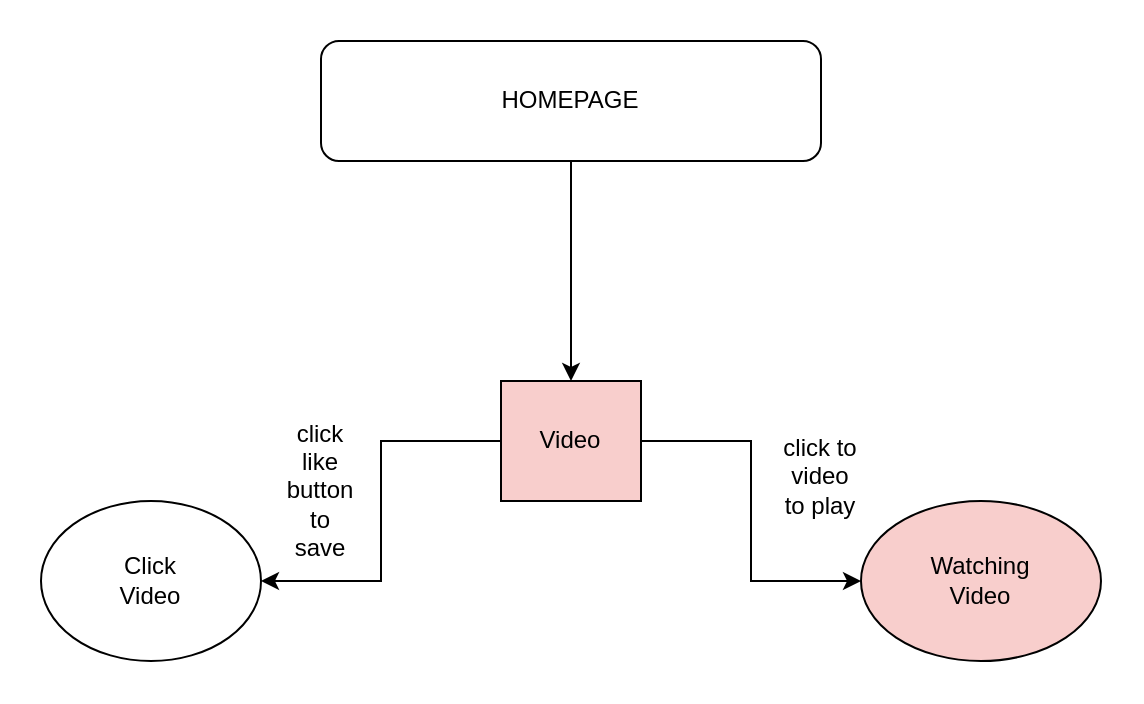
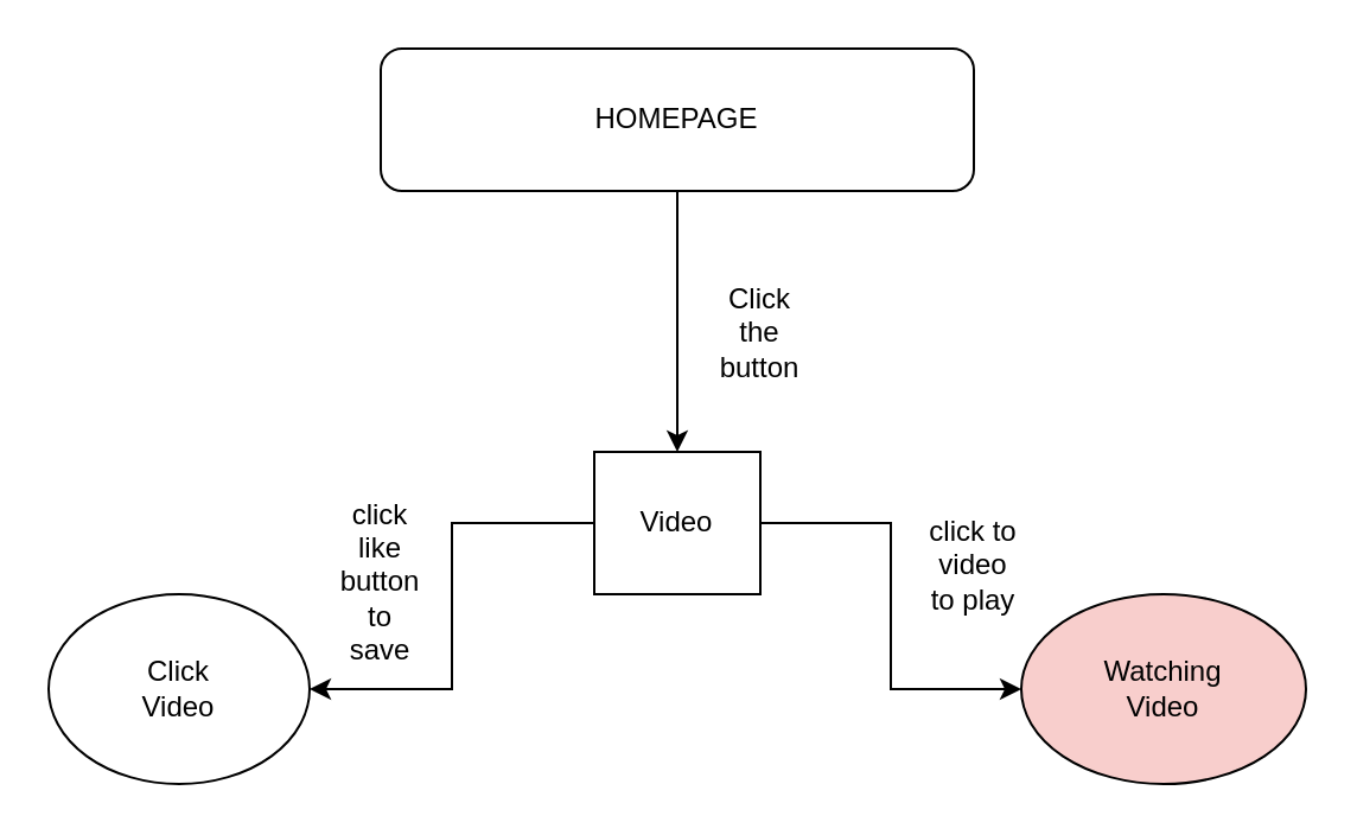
+ <mxCell id="9" value="Click the button" style="text;html=1;strokeColor=none;fillColor=none;align=center;verticalAlign=middle;whiteSpace=wrap;rounded=0;" vertex="1" parent="1"><mxGeometry x="300" y="110" width="40" height="60" as="geometry" /></mxCell>
- <mxCell id="4" value="Video" style="rounded=0;whiteSpace=wrap;html=1;fillColor=#f8cecc;" vertex="1" parent="1"><mxGeometry x="250" y="190" width="70" height="60" as="geometry" /></mxCell>
+ <mxCell id="4" value="Video" style="rounded=0;whiteSpace=wrap;html=1;" vertex="1" parent="1"><mxGeometry x="250" y="190" width="70" height="60" as="geometry" /></mxCell>
